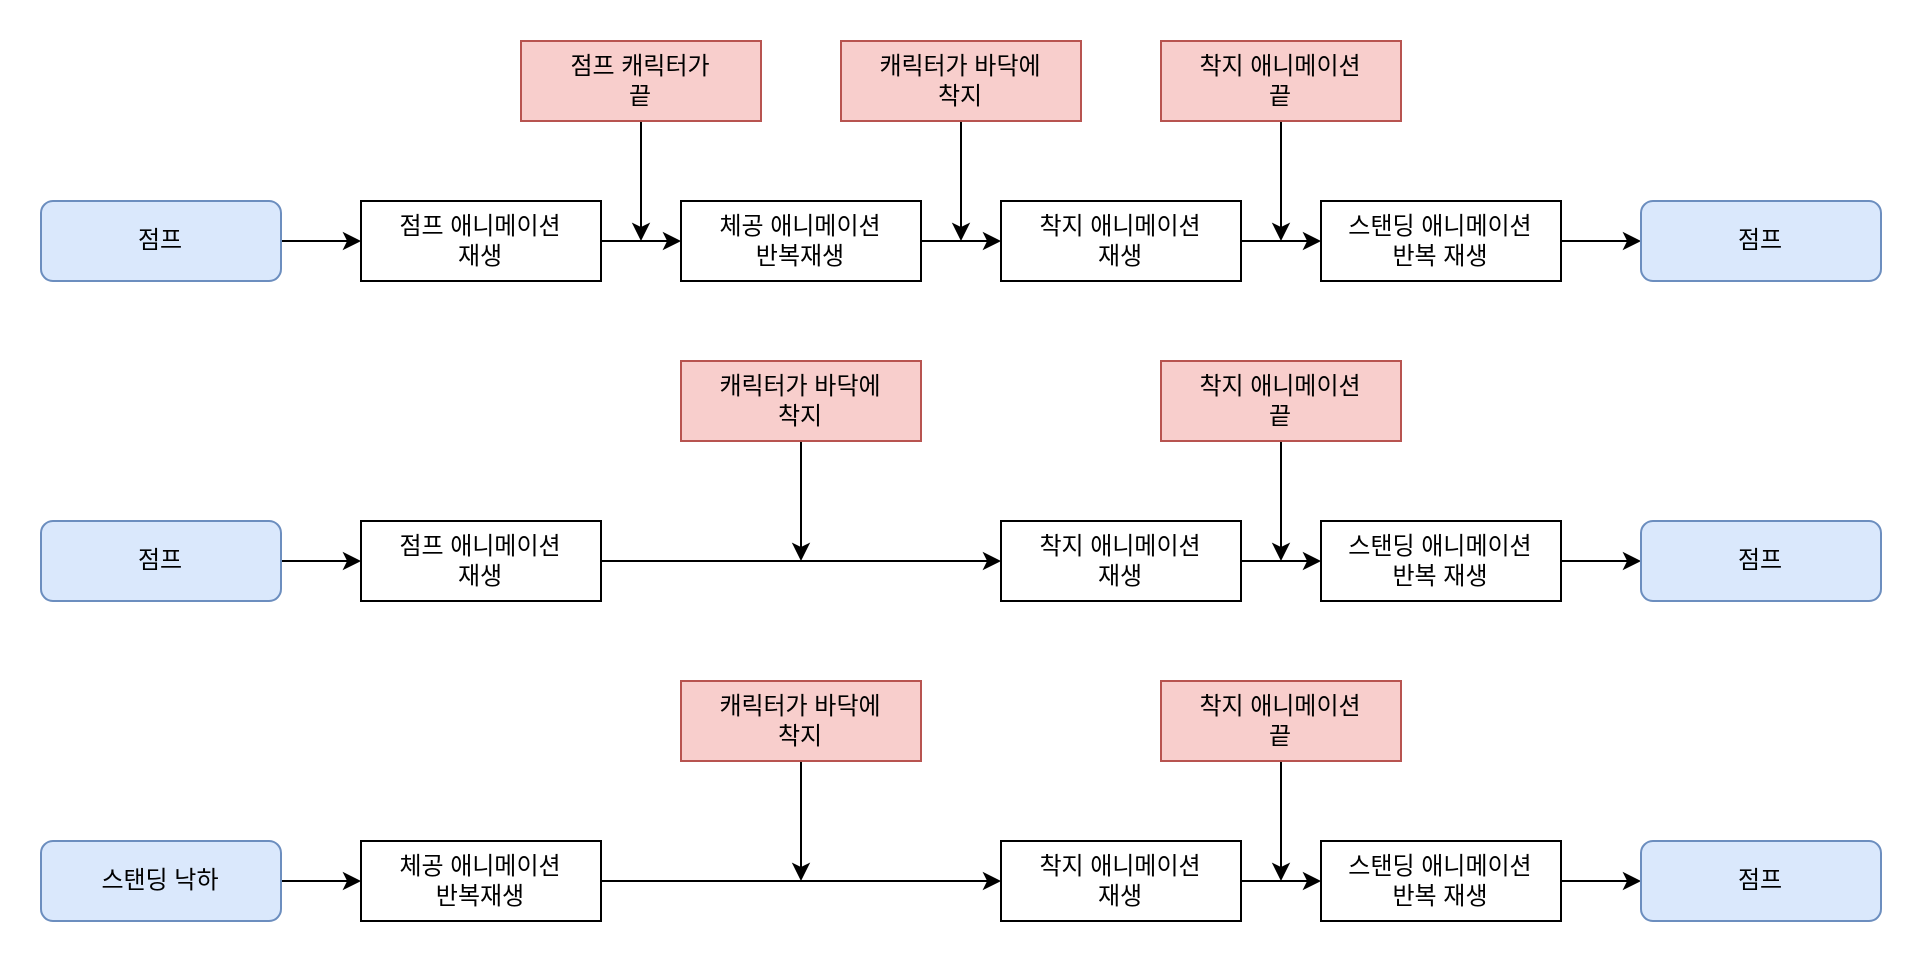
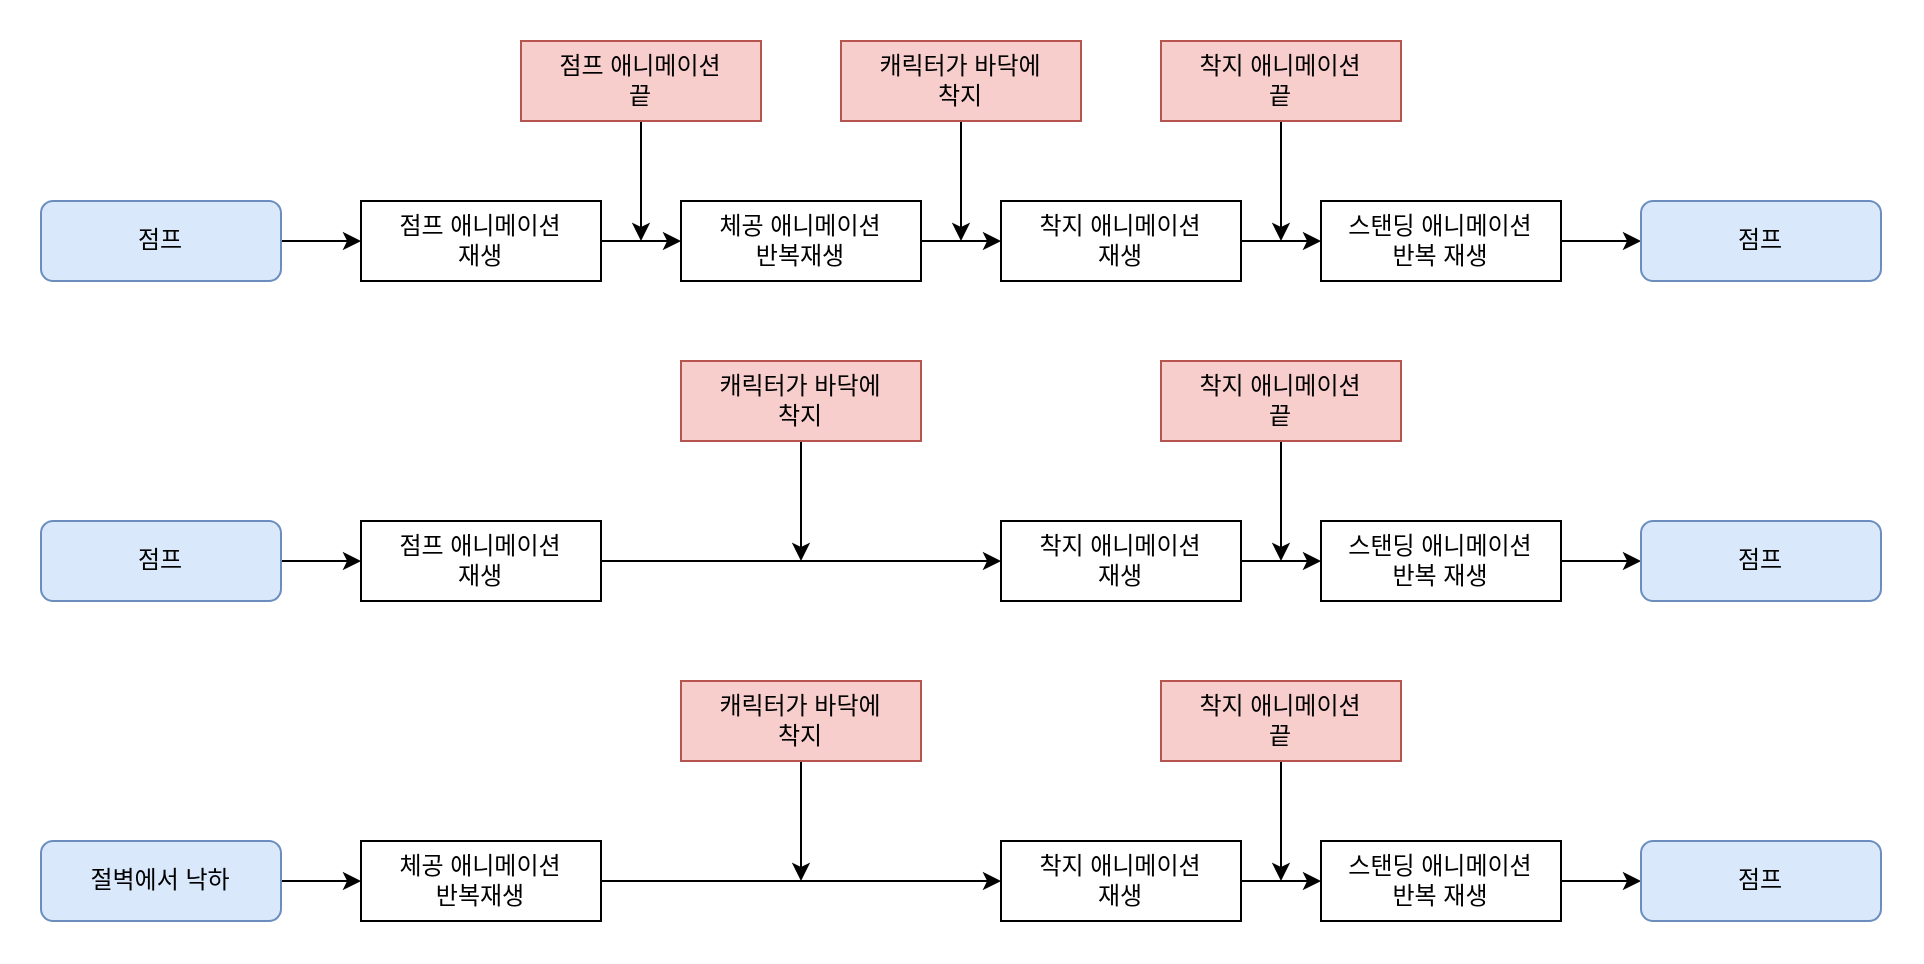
- <mxCell id="9" value="점프 캐릭터가&lt;br&gt;끝" style="rounded=0;whiteSpace=wrap;html=1;fillColor=#f8cecc;strokeColor=#b85450;" vertex="1" parent="1"><mxGeometry x="260" y="20" width="120" height="40" as="geometry" /></mxCell>
+ <mxCell id="9" value="점프 애니메이션&lt;br&gt;끝" style="rounded=0;whiteSpace=wrap;html=1;fillColor=#f8cecc;strokeColor=#b85450;" vertex="1" parent="1"><mxGeometry x="260" y="20" width="120" height="40" as="geometry" /></mxCell>
- <mxCell id="35" value="스탠딩 낙하" style="rounded=1;whiteSpace=wrap;html=1;fillColor=#dae8fc;strokeColor=#6c8ebf;" vertex="1" parent="1"><mxGeometry x="20" y="420" width="120" height="40" as="geometry" /></mxCell>
+ <mxCell id="35" value="절벽에서 낙하" style="rounded=1;whiteSpace=wrap;html=1;fillColor=#dae8fc;strokeColor=#6c8ebf;" vertex="1" parent="1"><mxGeometry x="20" y="420" width="120" height="40" as="geometry" /></mxCell>
